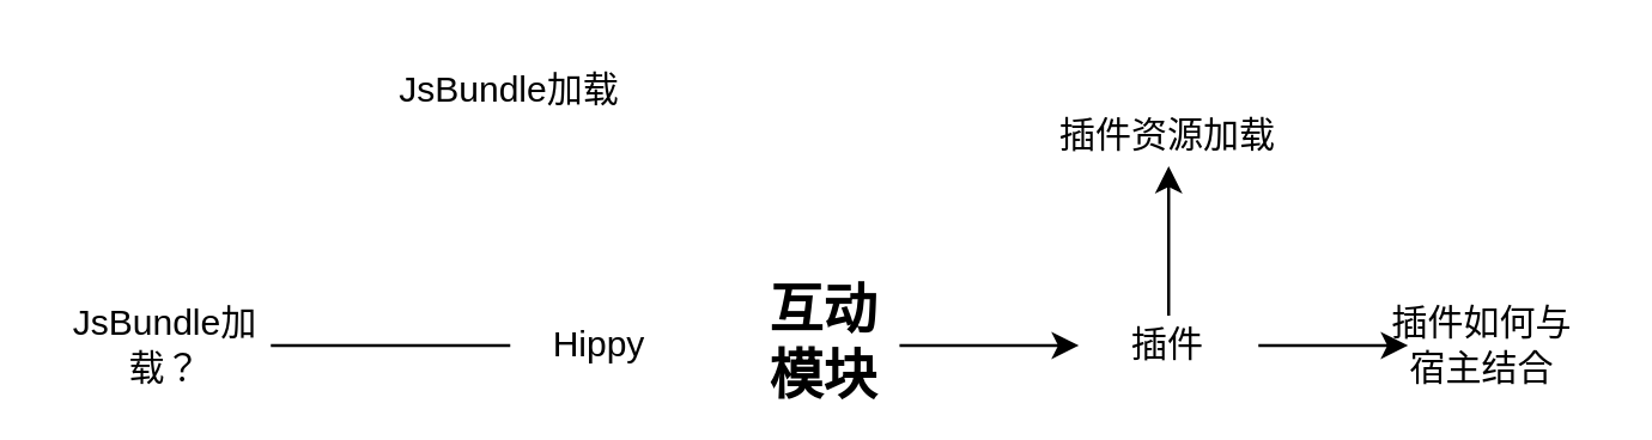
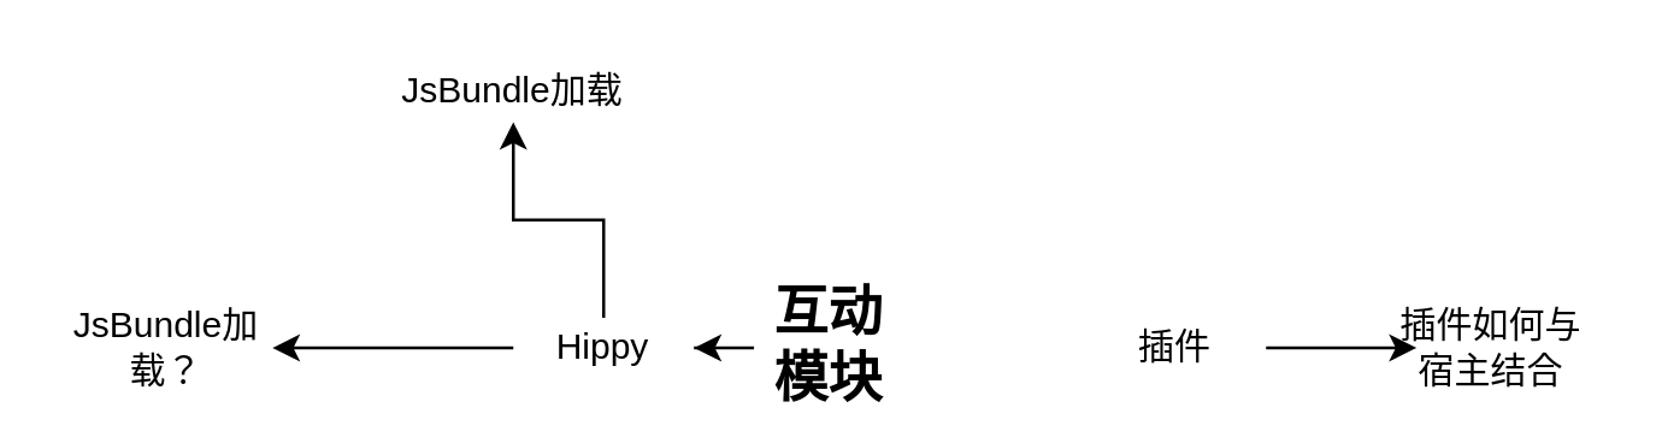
- <mxCell id="11" value="插件资源加载" style="text;html=1;strokeColor=none;fillColor=none;align=center;verticalAlign=middle;whiteSpace=wrap;rounded=0;" vertex="1" parent="1"><mxGeometry x="350" y="35" width="80" height="20" as="geometry" /></mxCell>
+ <mxCell id="8" value="" style="edgeStyle=orthogonalEdgeStyle;rounded=0;orthogonalLoop=1;jettySize=auto;html=1;" edge="1" parent="1" source="10" target="13"><mxGeometry relative="1" as="geometry" /></mxCell>
- <mxCell id="5" value="" style="edgeStyle=orthogonalEdgeStyle;rounded=0;orthogonalLoop=1;jettySize=auto;html=1;" edge="1" parent="1" source="7" target="11"><mxGeometry relative="1" as="geometry" /></mxCell>
- <mxCell id="9" value="" style="edgeStyle=orthogonalEdgeStyle;rounded=0;orthogonalLoop=1;jettySize=auto;html=1;endArrow=none;" edge="1" parent="1" source="10" target="14"><mxGeometry relative="1" as="geometry" /></mxCell>
+ <mxCell id="9" value="" style="edgeStyle=orthogonalEdgeStyle;rounded=0;orthogonalLoop=1;jettySize=auto;html=1;" edge="1" parent="1" source="10" target="14"><mxGeometry relative="1" as="geometry" /></mxCell>
+ <mxCell id="3" value="" style="edgeStyle=orthogonalEdgeStyle;rounded=0;orthogonalLoop=1;jettySize=auto;html=1;" edge="1" parent="1" source="4" target="10"><mxGeometry relative="1" as="geometry" /></mxCell>
- <mxCell id="2" value="" style="edgeStyle=orthogonalEdgeStyle;rounded=0;orthogonalLoop=1;jettySize=auto;html=1;" edge="1" parent="1" source="4" target="7"><mxGeometry relative="1" as="geometry" /></mxCell>
